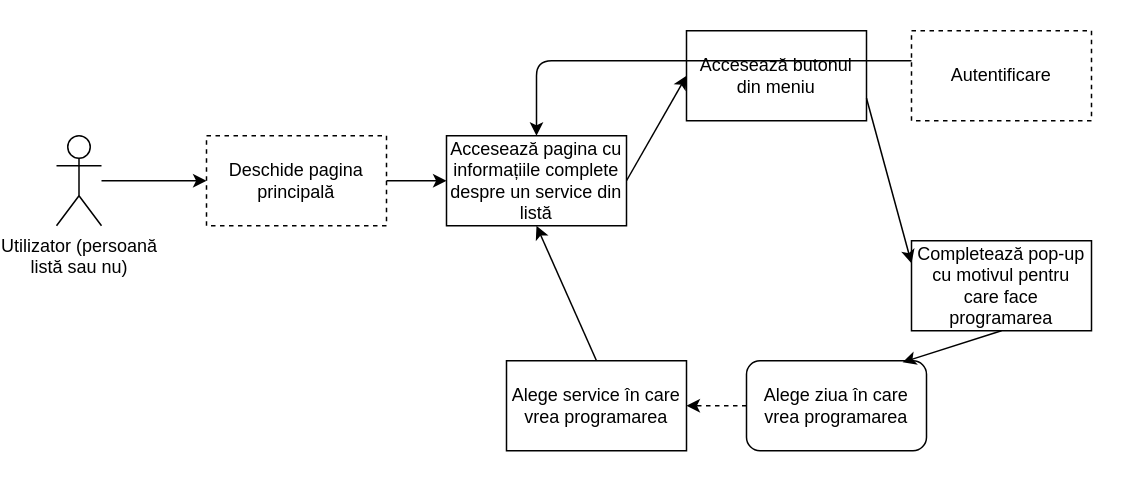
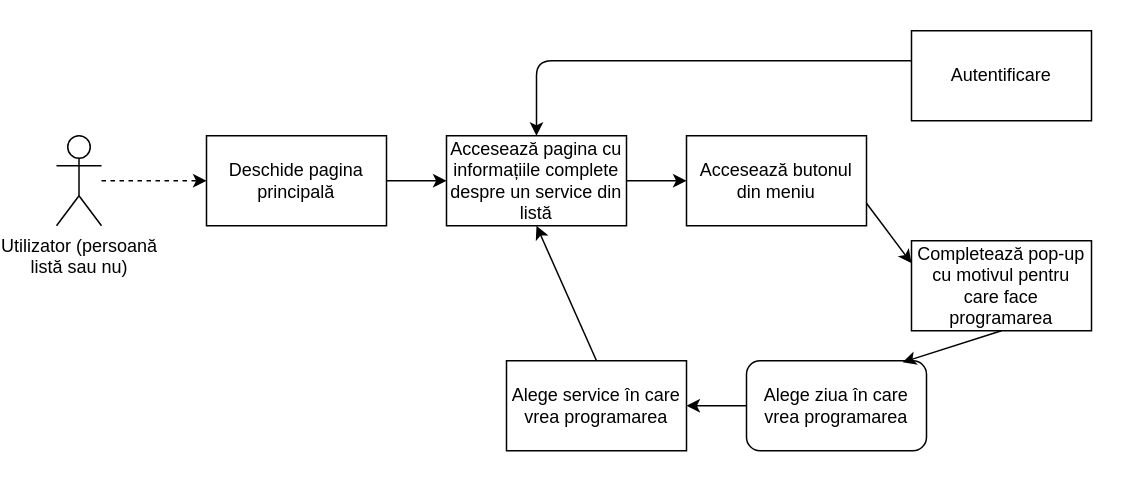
- <mxCell id="7" value="Accesează butonul din meniu" style="rounded=0;whiteSpace=wrap;html=1;" vertex="1" parent="1"><mxGeometry x="440" y="20" width="120" height="60" as="geometry" /></mxCell>
+ <mxCell id="7" value="Accesează butonul din meniu" style="rounded=0;whiteSpace=wrap;html=1;" vertex="1" parent="1"><mxGeometry x="440" y="90" width="120" height="60" as="geometry" /></mxCell>
- <mxCell id="9" value="Autentificare" style="rounded=0;whiteSpace=wrap;html=1;dashed=1;" vertex="1" parent="1"><mxGeometry x="590" y="20" width="120" height="60" as="geometry" /></mxCell>
+ <mxCell id="9" value="Autentificare" style="rounded=0;whiteSpace=wrap;html=1;" vertex="1" parent="1"><mxGeometry x="590" y="20" width="120" height="60" as="geometry" /></mxCell>
- <mxCell id="5" value="" style="endArrow=classic;html=1;entryX=0;entryY=0.5;entryDx=0;entryDy=0;" edge="1" parent="1" source="2" target="4"><mxGeometry width="50" height="50" relative="1" as="geometry"><mxPoint x="-20" y="260" as="sourcePoint" /><mxPoint x="30" y="210" as="targetPoint" /></mxGeometry></mxCell>
+ <mxCell id="5" value="" style="endArrow=classic;html=1;entryX=0;entryY=0.5;entryDx=0;entryDy=0;dashed=1;" edge="1" parent="1" source="2" target="4"><mxGeometry width="50" height="50" relative="1" as="geometry"><mxPoint x="-20" y="260" as="sourcePoint" /><mxPoint x="30" y="210" as="targetPoint" /></mxGeometry></mxCell>
- <mxCell id="4" value="Deschide pagina principală" style="rounded=0;whiteSpace=wrap;html=1;dashed=1;" vertex="1" parent="1"><mxGeometry x="120" y="90" width="120" height="60" as="geometry" /></mxCell>
+ <mxCell id="4" value="Deschide pagina principală" style="rounded=0;whiteSpace=wrap;html=1;" vertex="1" parent="1"><mxGeometry x="120" y="90" width="120" height="60" as="geometry" /></mxCell>
- <mxCell id="16" value="" style="endArrow=classic;html=1;entryX=1;entryY=0.5;entryDx=0;entryDy=0;exitX=0;exitY=0.5;exitDx=0;exitDy=0;dashed=1;" edge="1" parent="1" source="13" target="15"><mxGeometry width="50" height="50" relative="1" as="geometry"><mxPoint x="-20" y="370" as="sourcePoint" /><mxPoint x="30" y="320" as="targetPoint" /></mxGeometry></mxCell>
+ <mxCell id="16" value="" style="endArrow=classic;html=1;entryX=1;entryY=0.5;entryDx=0;entryDy=0;exitX=0;exitY=0.5;exitDx=0;exitDy=0;" edge="1" parent="1" source="13" target="15"><mxGeometry width="50" height="50" relative="1" as="geometry"><mxPoint x="-20" y="370" as="sourcePoint" /><mxPoint x="30" y="320" as="targetPoint" /></mxGeometry></mxCell>
